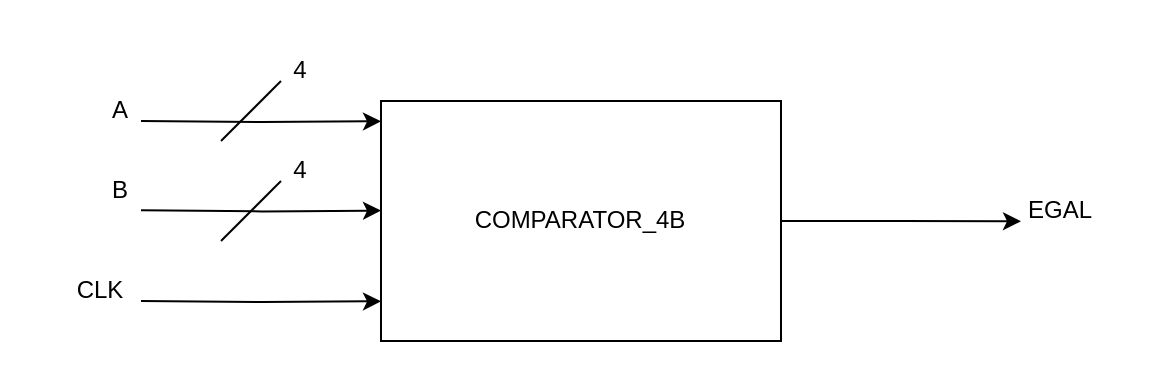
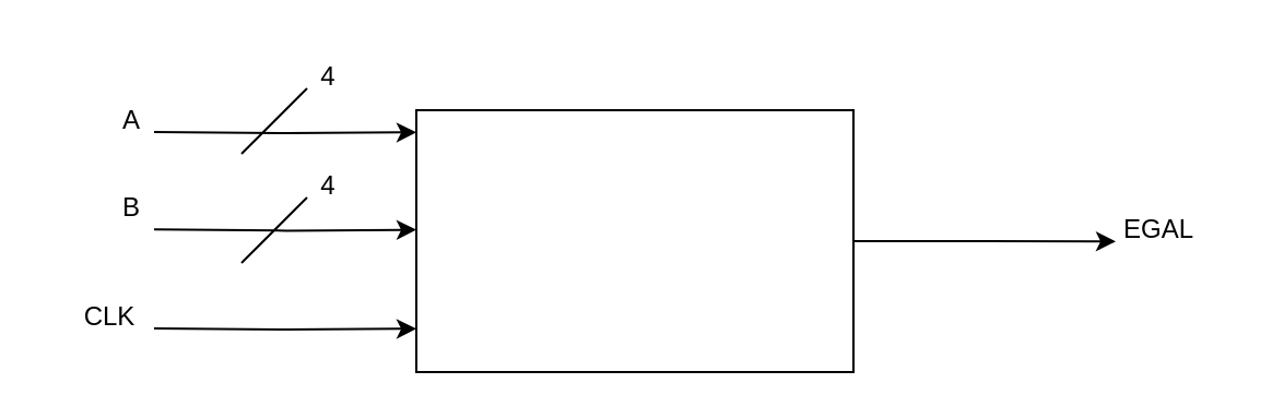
- <mxCell id="15" value="COMPARATOR_4B" style="text;html=1;strokeColor=none;fillColor=none;align=center;verticalAlign=middle;whiteSpace=wrap;rounded=0;" vertex="1" parent="1"><mxGeometry x="230" y="85" width="120" height="50" as="geometry" /></mxCell>
